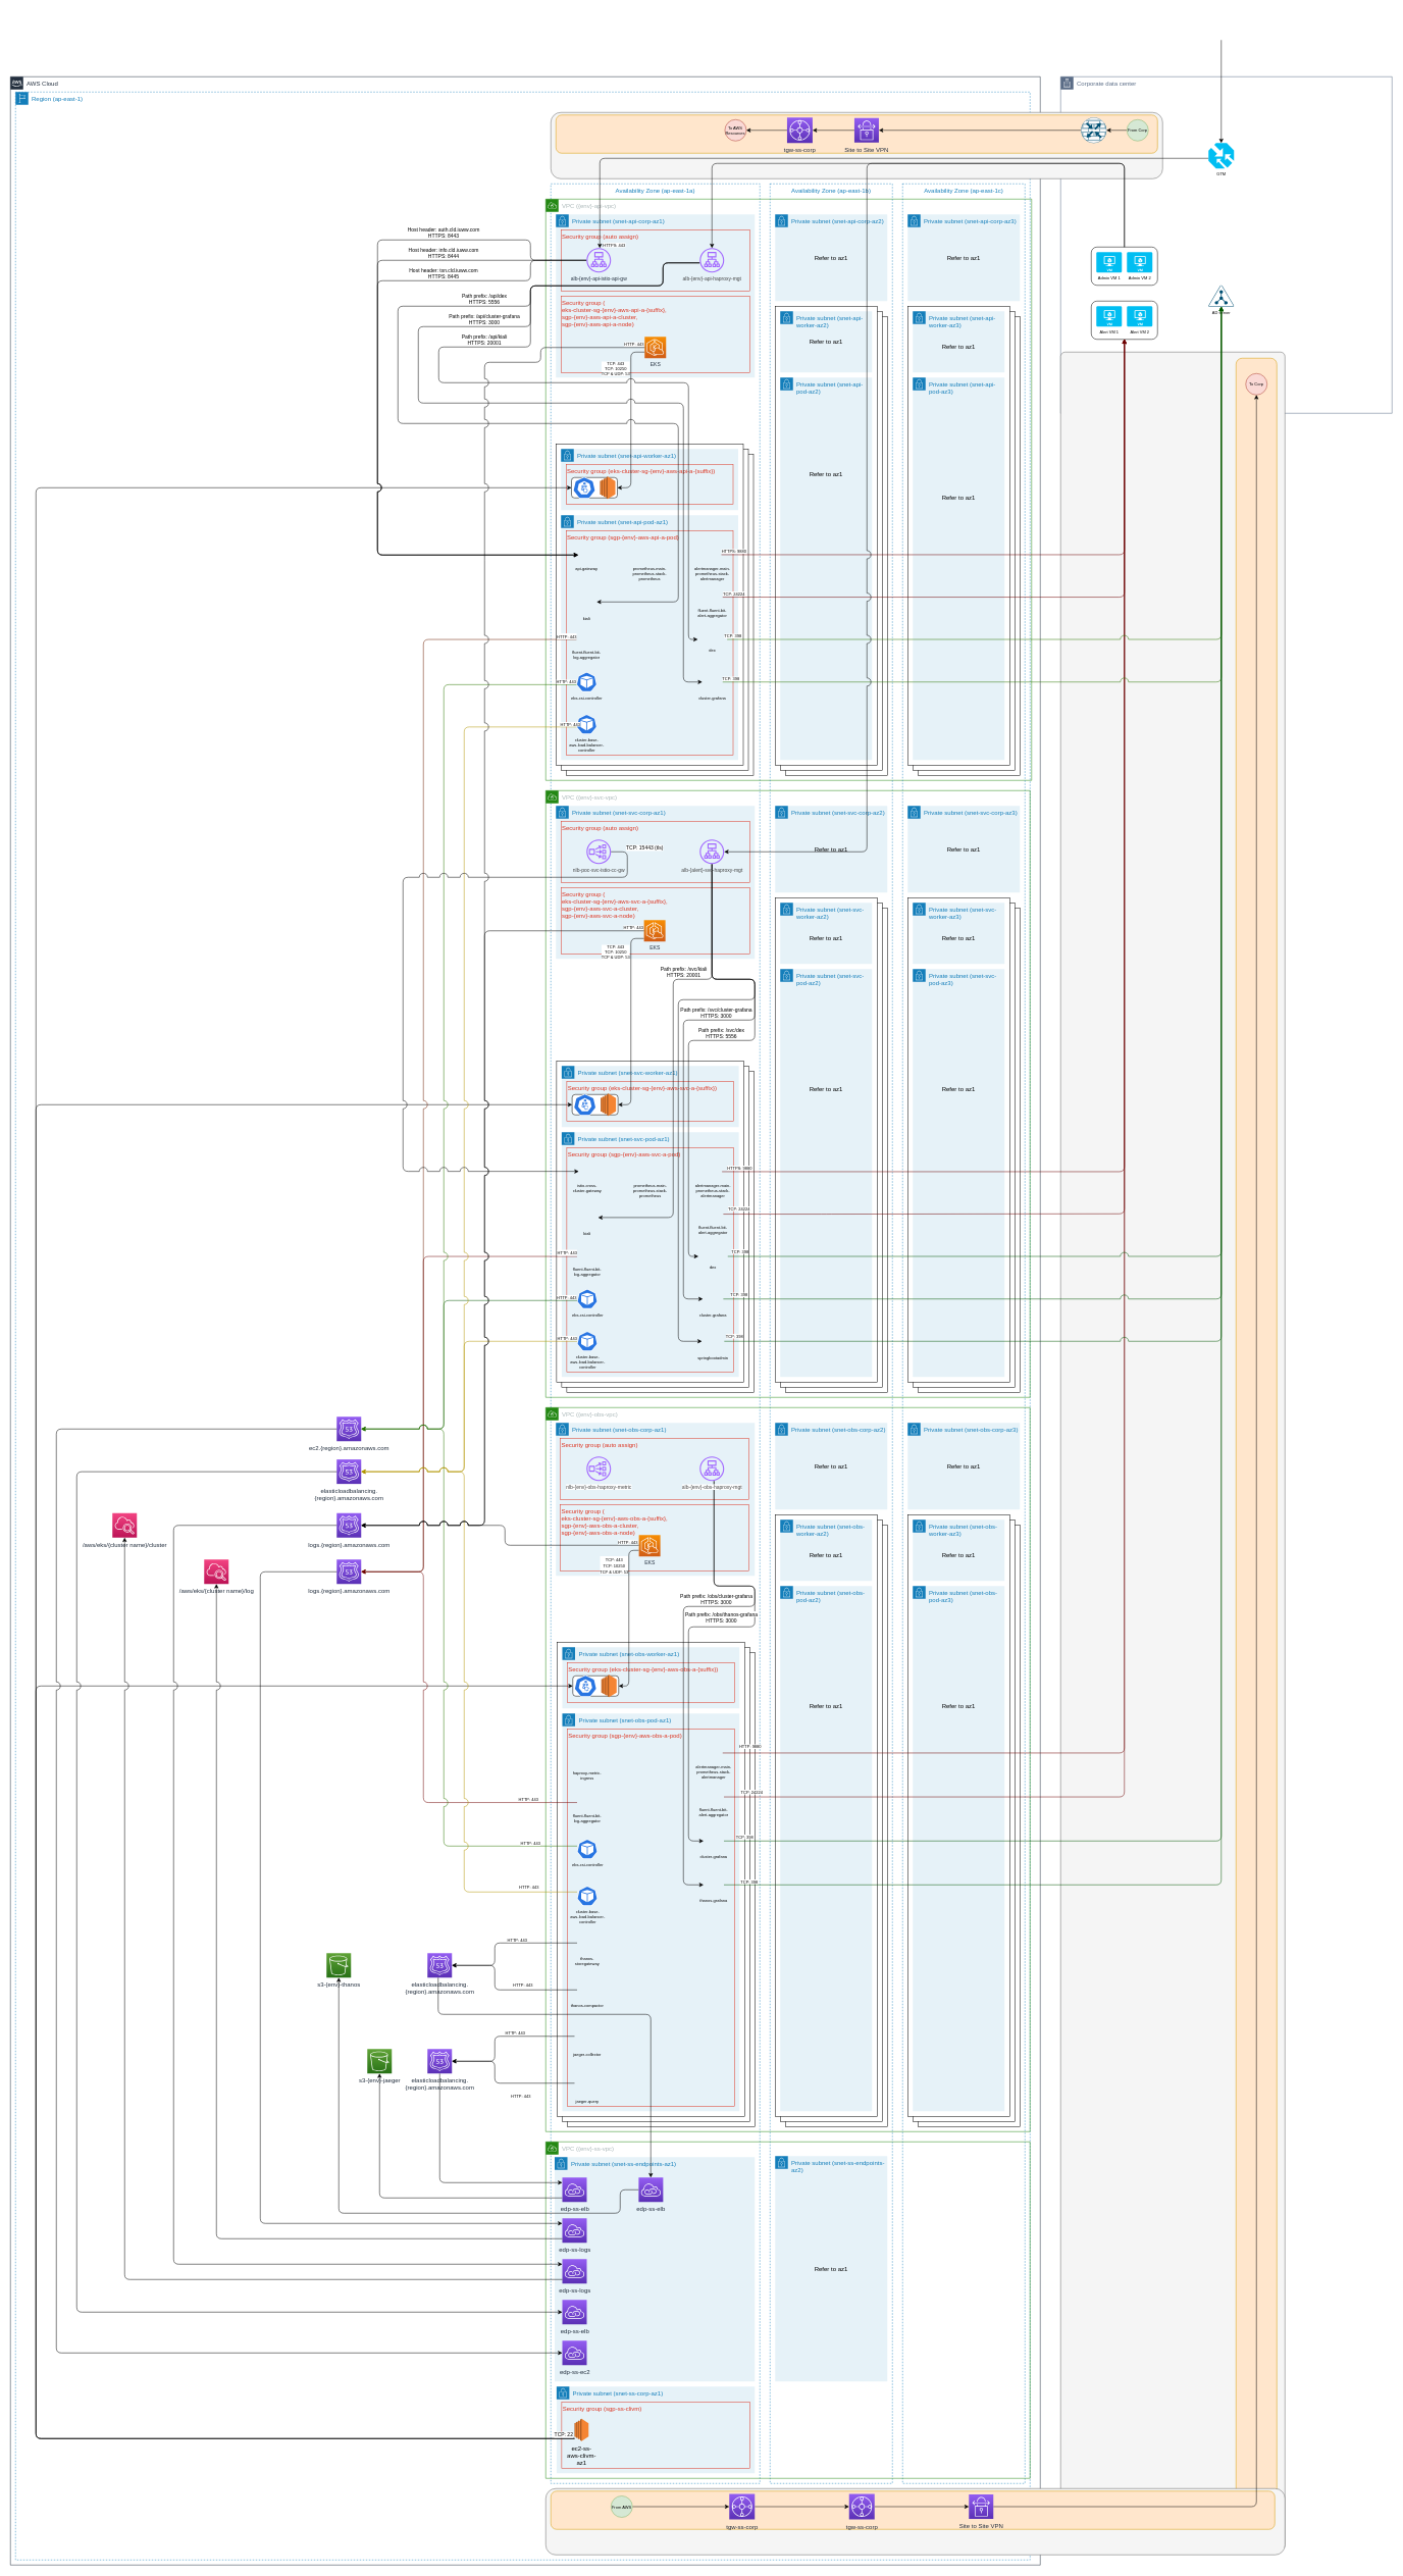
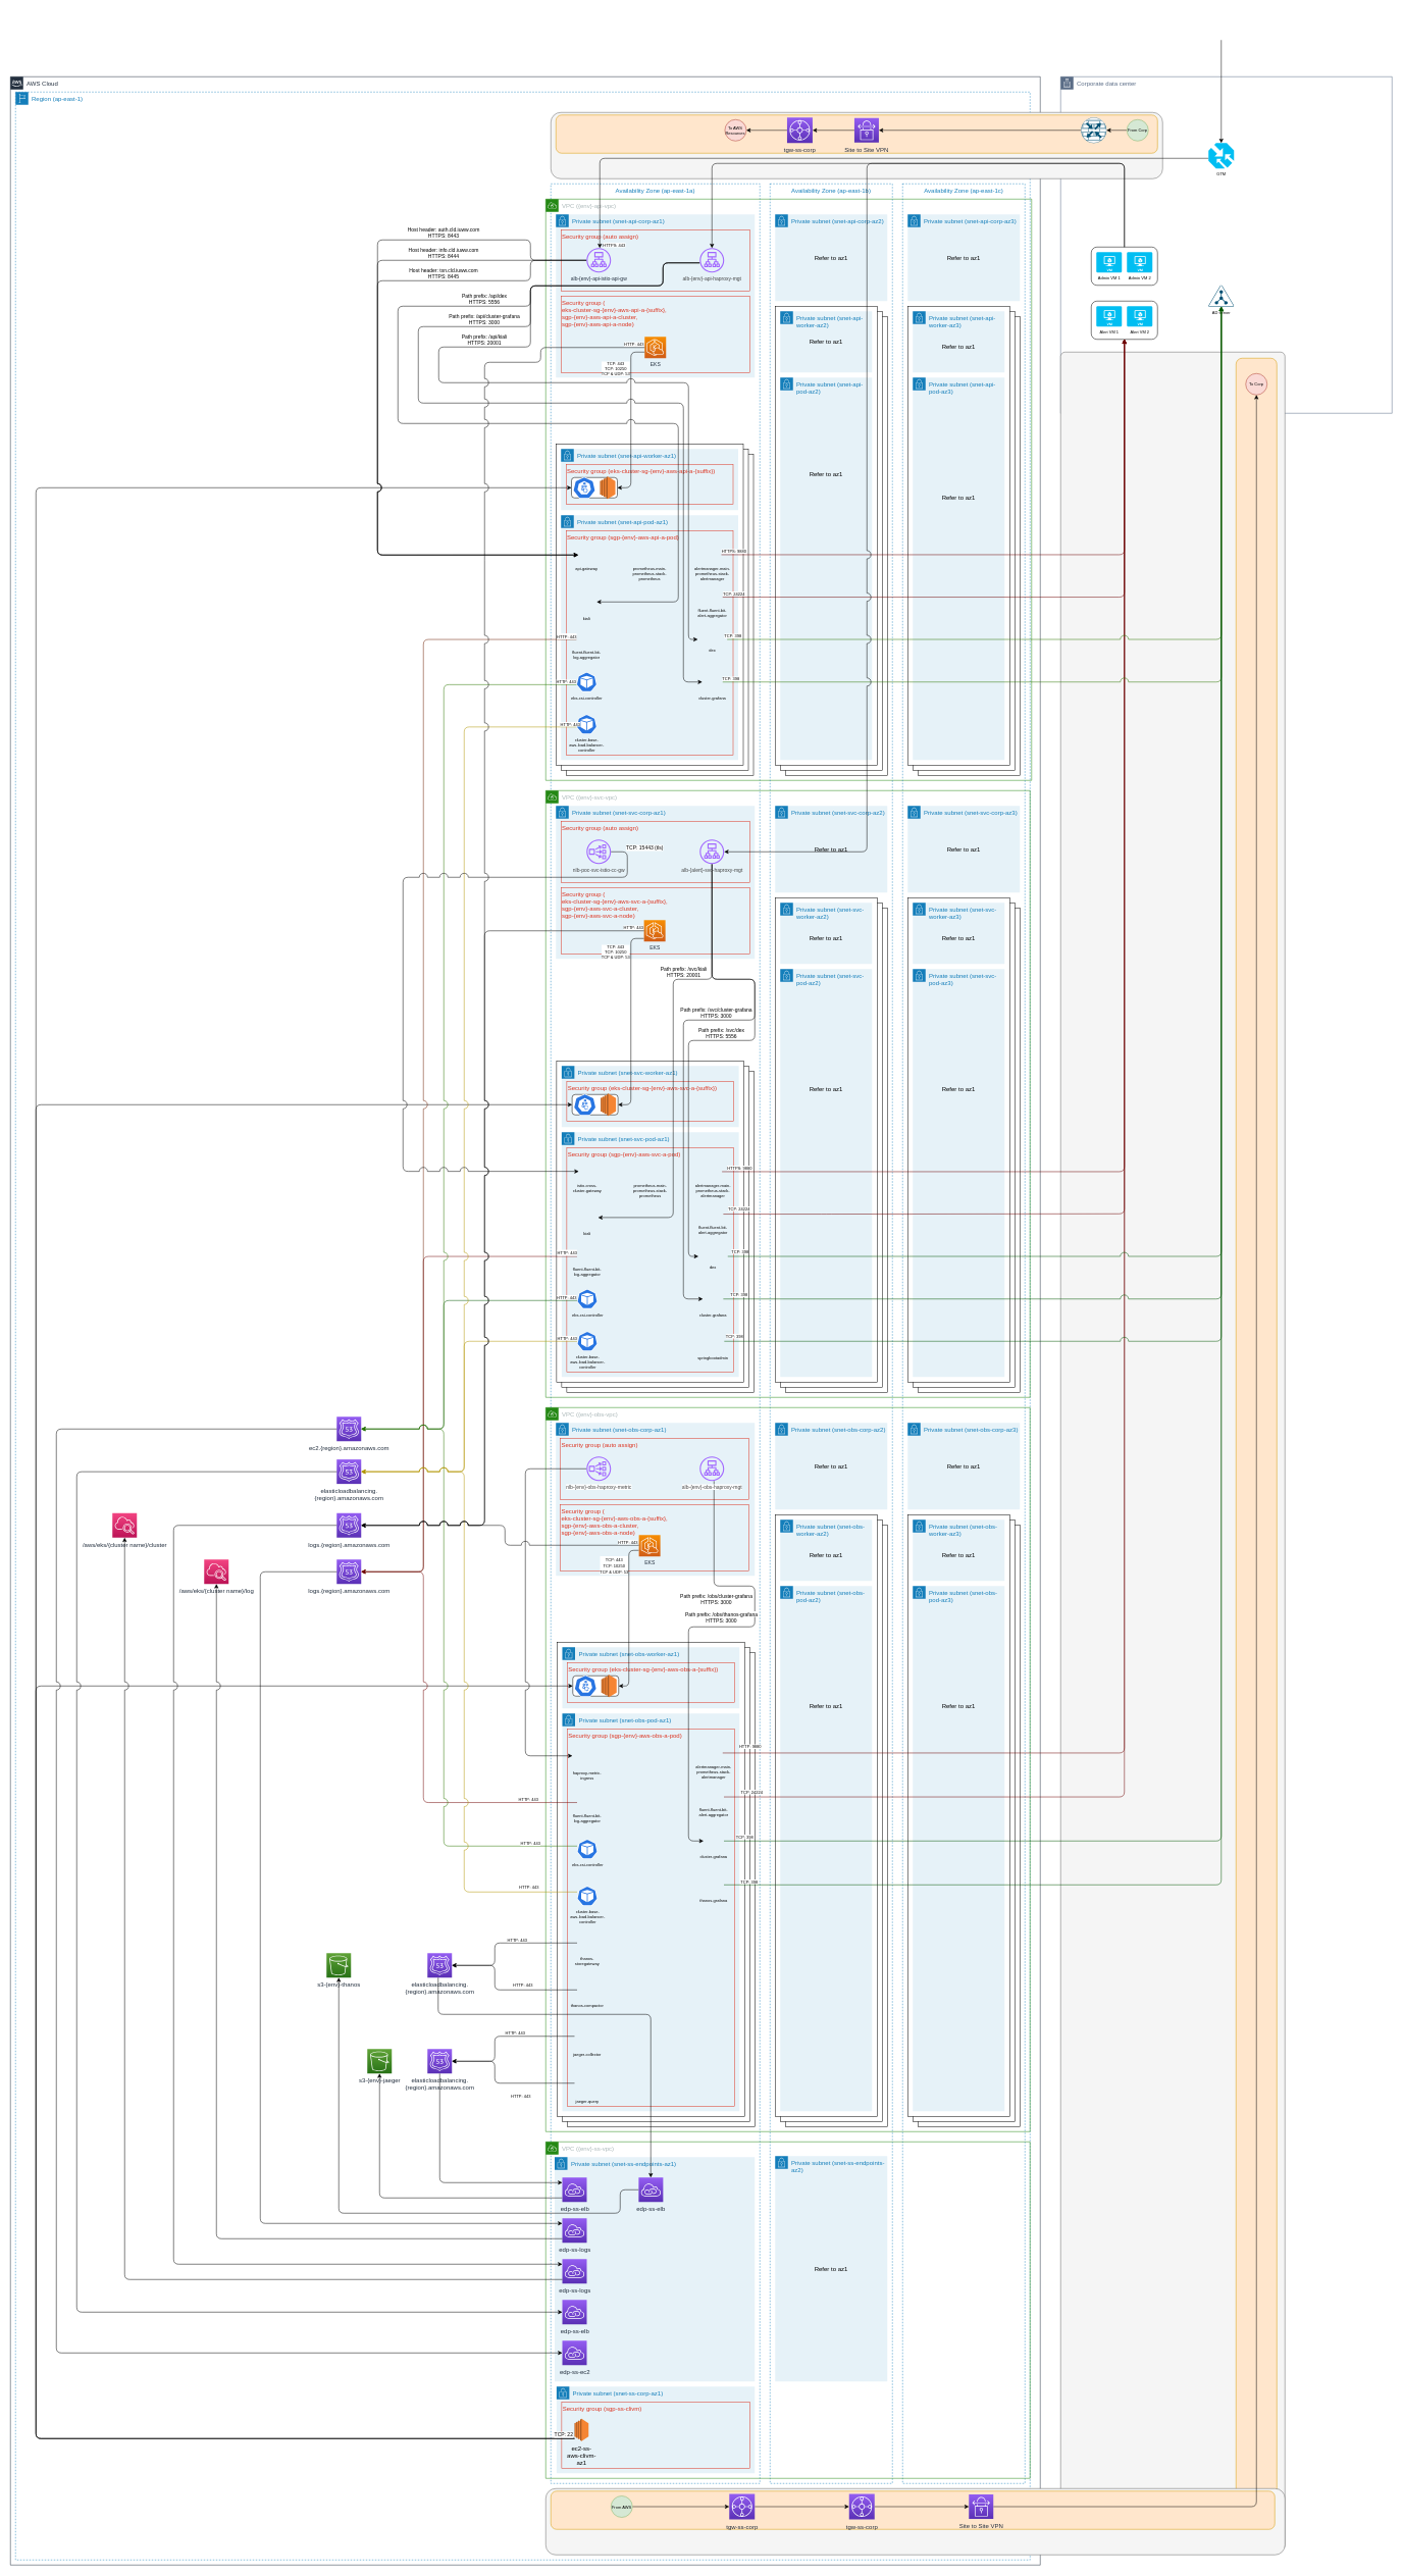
- <mxCell id="250" style="edgeStyle=orthogonalEdgeStyle;rounded=1;jumpStyle=arc;jumpSize=16;orthogonalLoop=1;jettySize=auto;html=1;entryX=0;entryY=0.5;entryDx=0;entryDy=0;strokeColor=default;strokeWidth=1;fontSize=8;startSize=16;endSize=6;" parent="1" source="252" target="137" edge="1"><mxGeometry relative="1" as="geometry"><Array as="points"><mxPoint x="1396" y="1920" /><mxPoint x="1480" y="1920" /><mxPoint x="1480" y="1960" /><mxPoint x="1330" y="1960" /><mxPoint x="1330" y="2630" /></Array></mxGeometry></mxCell>
+ <mxCell id="261" style="edgeStyle=orthogonalEdgeStyle;rounded=1;jumpStyle=arc;jumpSize=16;orthogonalLoop=1;jettySize=auto;html=1;entryX=0;entryY=0.5;entryDx=0;entryDy=0;strokeColor=default;strokeWidth=1;fontSize=10;startSize=16;endSize=6;" parent="1" source="262" target="152" edge="1"><mxGeometry relative="1" as="geometry"><Array as="points"><mxPoint x="1030" y="2880" /><mxPoint x="1030" y="3443" /></Array></mxGeometry></mxCell>
- <mxCell id="259" style="edgeStyle=orthogonalEdgeStyle;rounded=1;jumpStyle=arc;jumpSize=16;orthogonalLoop=1;jettySize=auto;html=1;entryX=0;entryY=0.5;entryDx=0;entryDy=0;strokeColor=default;strokeWidth=1;fontSize=10;startSize=16;endSize=6;" parent="1" source="260" target="143" edge="1"><mxGeometry relative="1" as="geometry"><Array as="points"><mxPoint x="1400" y="3110" /><mxPoint x="1480" y="3110" /><mxPoint x="1480" y="3150" /><mxPoint x="1340" y="3150" /><mxPoint x="1340" y="3696" /></Array></mxGeometry></mxCell>
